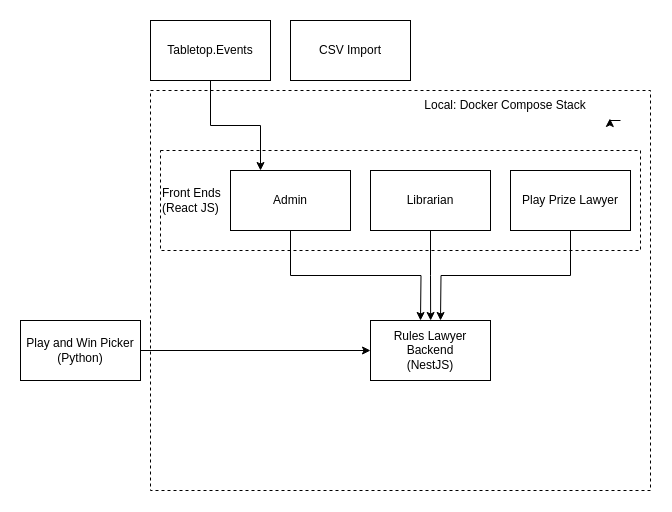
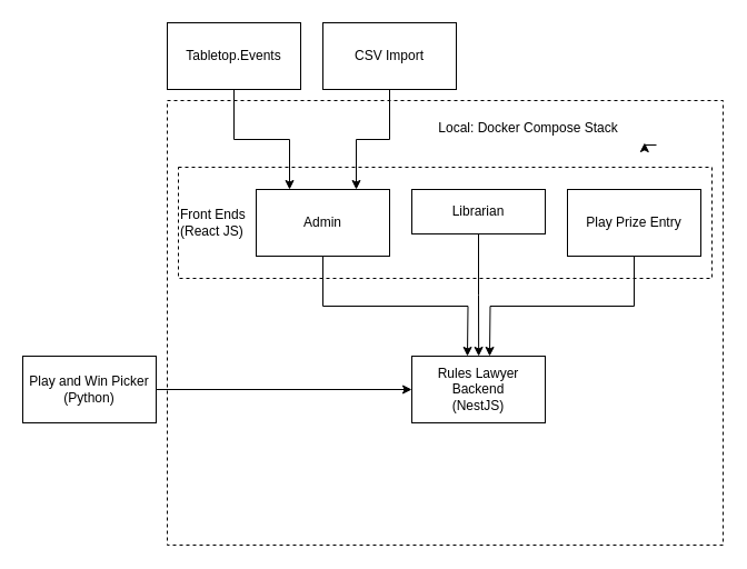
- <mxCell id="13" value="Local: Docker Compose Stack" style="text;html=1;align=center;verticalAlign=middle;whiteSpace=wrap;rounded=0;" parent="1" vertex="1"><mxGeometry x="390" y="90" width="230" height="30" as="geometry" /></mxCell>
+ <mxCell id="13" value="Local: Docker Compose Stack" style="text;html=1;align=center;verticalAlign=middle;whiteSpace=wrap;rounded=0;" parent="1" vertex="1"><mxGeometry x="360" y="100" width="230" height="30" as="geometry" /></mxCell>
+ <mxCell id="16" style="edgeStyle=orthogonalEdgeStyle;rounded=0;orthogonalLoop=1;jettySize=auto;html=1;entryX=0.75;entryY=0;entryDx=0;entryDy=0;" parent="1" source="17" target="5" edge="1"><mxGeometry relative="1" as="geometry" /></mxCell>
- <mxCell id="7" value="Librarian" style="rounded=0;whiteSpace=wrap;html=1;" parent="1" vertex="1"><mxGeometry x="370" y="170" width="120" height="60" as="geometry" /></mxCell>
+ <mxCell id="7" value="Librarian" style="rounded=0;whiteSpace=wrap;html=1;" parent="1" vertex="1"><mxGeometry x="370" y="170" width="120" height="40" as="geometry" /></mxCell>
- <mxCell id="9" value="Play Prize Lawyer" style="rounded=0;whiteSpace=wrap;html=1;" parent="1" vertex="1"><mxGeometry x="510" y="170" width="120" height="60" as="geometry" /></mxCell>
+ <mxCell id="9" value="Play Prize Entry" style="rounded=0;whiteSpace=wrap;html=1;" parent="1" vertex="1"><mxGeometry x="510" y="170" width="120" height="60" as="geometry" /></mxCell>
